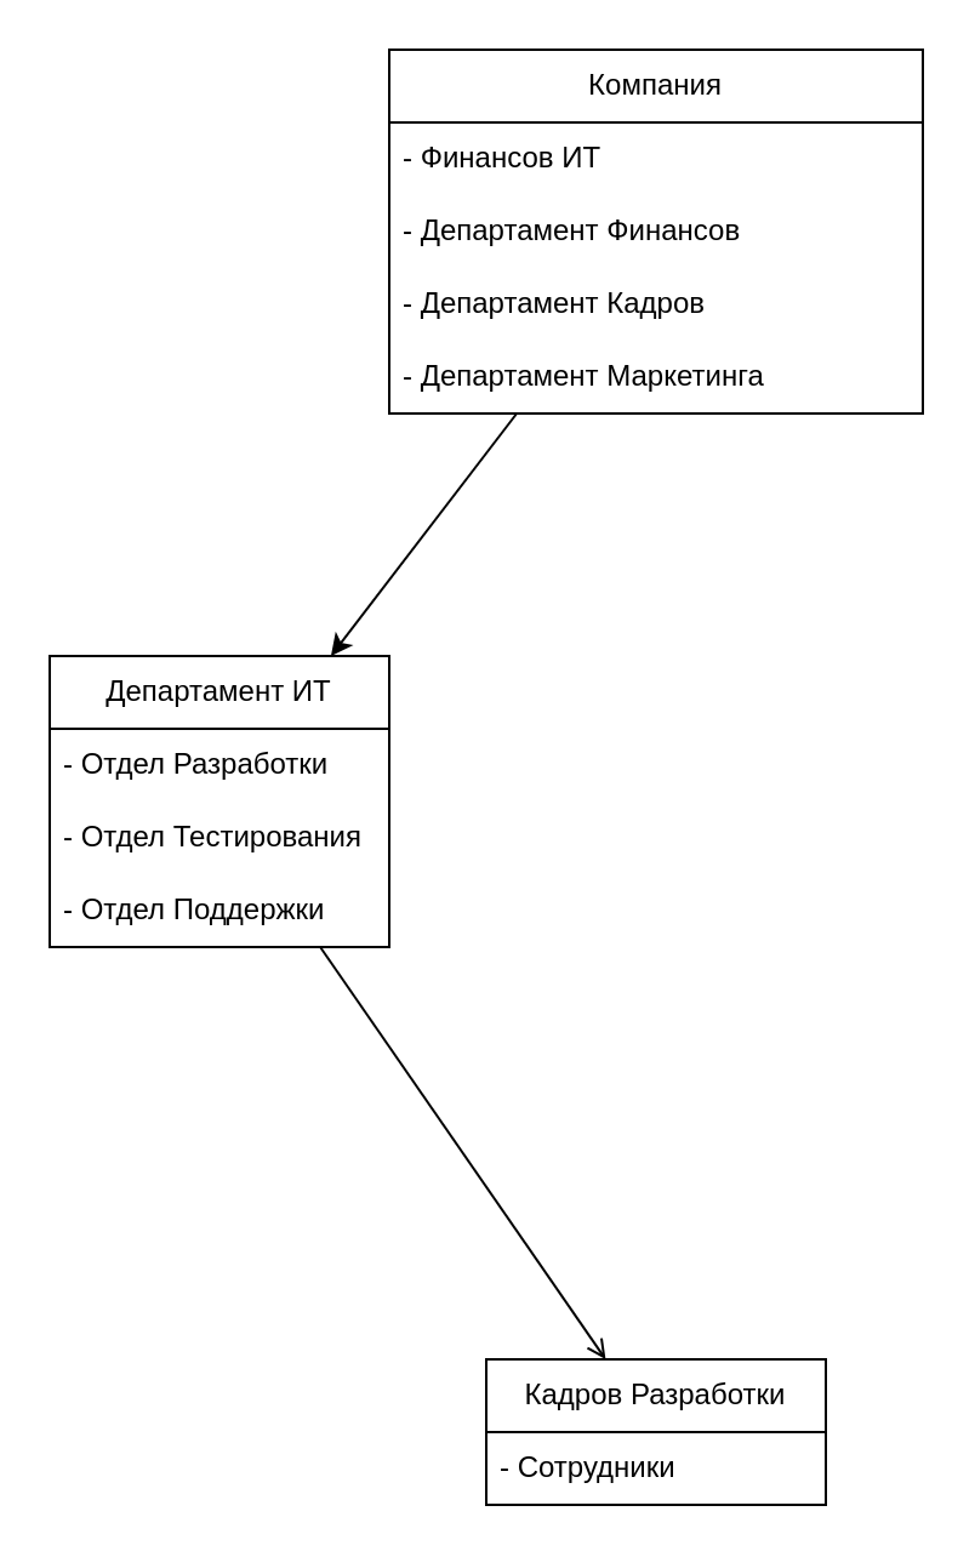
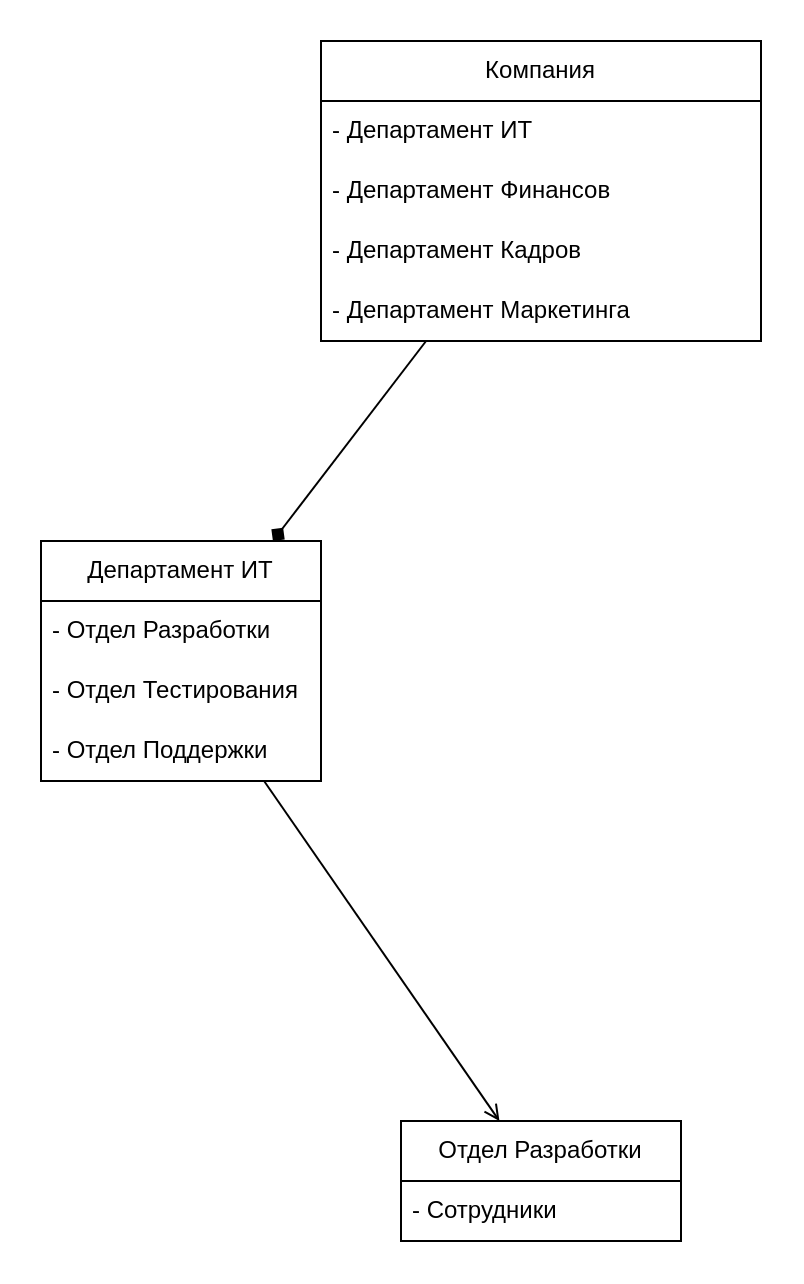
- <mxCell id="3" value="- Финансов ИТ" style="text;strokeColor=none;fillColor=none;align=left;verticalAlign=middle;spacingLeft=4;spacingRight=4;overflow=hidden;points=[[0,0.5],[1,0.5]];portConstraint=eastwest;rotatable=0;whiteSpace=wrap;html=1;" vertex="1" parent="2"><mxGeometry y="30" width="220" height="30" as="geometry" /></mxCell>
+ <mxCell id="3" value="- Департамент ИТ" style="text;strokeColor=none;fillColor=none;align=left;verticalAlign=middle;spacingLeft=4;spacingRight=4;overflow=hidden;points=[[0,0.5],[1,0.5]];portConstraint=eastwest;rotatable=0;whiteSpace=wrap;html=1;" vertex="1" parent="2"><mxGeometry y="30" width="220" height="30" as="geometry" /></mxCell>
- <mxCell id="11" value="" style="endArrow=classic;html=1;rounded=0;" edge="1" parent="1" source="2" target="7"><mxGeometry width="50" height="50" relative="1" as="geometry"><mxPoint x="289" y="350" as="sourcePoint" /><mxPoint x="339" y="300" as="targetPoint" /></mxGeometry></mxCell>
+ <mxCell id="11" value="" style="endArrow=diamond;html=1;rounded=0;" edge="1" parent="1" source="2" target="7"><mxGeometry width="50" height="50" relative="1" as="geometry"><mxPoint x="289" y="350" as="sourcePoint" /><mxPoint x="339" y="300" as="targetPoint" /></mxGeometry></mxCell>
- <mxCell id="13" value="Кадров Разработки" style="swimlane;fontStyle=0;childLayout=stackLayout;horizontal=1;startSize=30;horizontalStack=0;resizeParent=1;resizeParentMax=0;resizeLast=0;collapsible=1;marginBottom=0;whiteSpace=wrap;html=1;" vertex="1" parent="1"><mxGeometry x="200" y="560" width="140" height="60" as="geometry" /></mxCell>
+ <mxCell id="13" value="Отдел Разработки" style="swimlane;fontStyle=0;childLayout=stackLayout;horizontal=1;startSize=30;horizontalStack=0;resizeParent=1;resizeParentMax=0;resizeLast=0;collapsible=1;marginBottom=0;whiteSpace=wrap;html=1;" vertex="1" parent="1"><mxGeometry x="200" y="560" width="140" height="60" as="geometry" /></mxCell>
